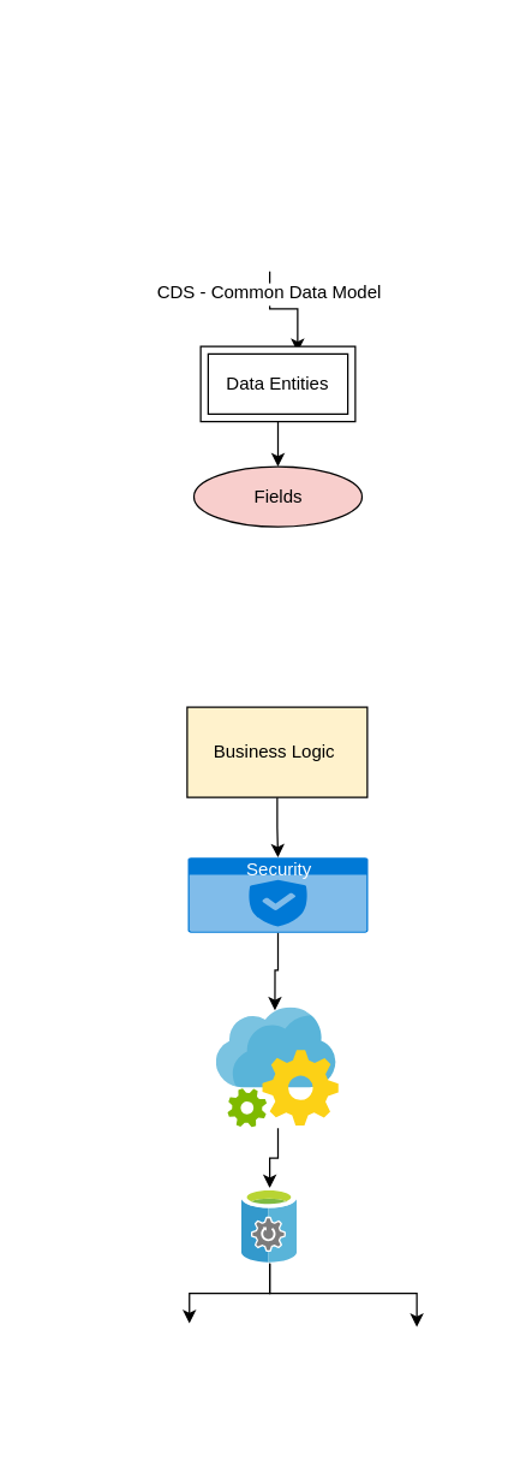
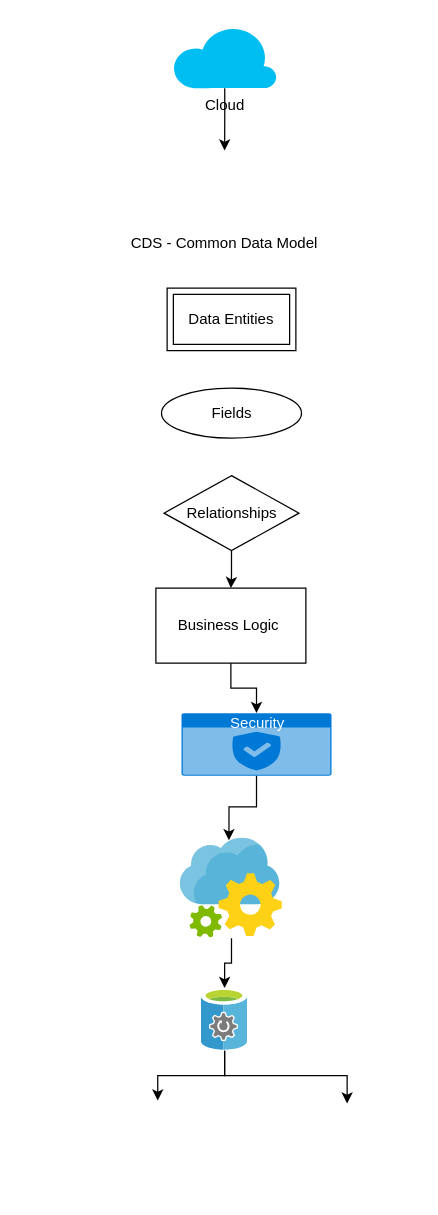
+ <mxCell id="3" value="Cloud" style="verticalLabelPosition=bottom;html=1;verticalAlign=top;align=center;strokeColor=none;fillColor=#00BEF2;shape=mxgraph.azure.cloud;" vertex="1" parent="1"><mxGeometry x="137.25" width="83.5" height="50" as="geometry" y="20" /></mxCell>
+ <mxCell id="2" style="edgeStyle=orthogonalEdgeStyle;rounded=0;orthogonalLoop=1;jettySize=auto;html=1;" edge="1" parent="1" source="3" target="5"><mxGeometry relative="1" as="geometry" /></mxCell>
- <mxCell id="4" style="edgeStyle=orthogonalEdgeStyle;rounded=0;orthogonalLoop=1;jettySize=auto;html=1;entryX=0.627;entryY=0.076;entryDx=0;entryDy=0;entryPerimeter=0;" edge="1" parent="1" source="5" target="7"><mxGeometry relative="1" as="geometry" /></mxCell>
- <mxCell id="6" style="edgeStyle=orthogonalEdgeStyle;rounded=0;orthogonalLoop=1;jettySize=auto;html=1;exitX=0.5;exitY=1;exitDx=0;exitDy=0;" edge="1" parent="1" source="7" target="8"><mxGeometry relative="1" as="geometry" /></mxCell>
- <mxCell id="8" value="Fields" style="ellipse;whiteSpace=wrap;html=1;align=center;fillColor=#f8cecc;" vertex="1" parent="1"><mxGeometry x="128.5" y="310" width="112" height="40" as="geometry" /></mxCell>
+ <mxCell id="8" value="Fields" style="ellipse;whiteSpace=wrap;html=1;align=center;" vertex="1" parent="1"><mxGeometry x="128.5" y="310" width="112" height="40" as="geometry" /></mxCell>
+ <mxCell id="10" value="Relationships" style="shape=rhombus;perimeter=rhombusPerimeter;whiteSpace=wrap;html=1;align=center;" vertex="1" parent="1"><mxGeometry x="130.5" y="380" width="108" height="60" as="geometry" /></mxCell>
+ <mxCell id="9" style="edgeStyle=orthogonalEdgeStyle;rounded=0;orthogonalLoop=1;jettySize=auto;html=1;entryX=0.5;entryY=0;entryDx=0;entryDy=0;" edge="1" parent="1" source="10" target="12"><mxGeometry relative="1" as="geometry" /></mxCell>
- <mxCell id="12" value="Business Logic&amp;nbsp;" style="rounded=0;whiteSpace=wrap;html=1;fillColor=#fff2cc;" vertex="1" parent="1"><mxGeometry x="124" y="470" width="120" height="60" as="geometry" /></mxCell>
+ <mxCell id="12" value="Business Logic&amp;nbsp;" style="rounded=0;whiteSpace=wrap;html=1;" vertex="1" parent="1"><mxGeometry x="124" y="470" width="120" height="60" as="geometry" /></mxCell>
- <mxCell id="14" value="Security" style="html=1;strokeColor=none;fillColor=#0079D6;labelPosition=center;verticalLabelPosition=middle;verticalAlign=top;align=center;fontSize=12;outlineConnect=0;spacingTop=-6;fontColor=#FFFFFF;sketch=0;shape=mxgraph.sitemap.security;" vertex="1" parent="1"><mxGeometry x="124.5" y="570" width="120" height="50" as="geometry" /></mxCell>
+ <mxCell id="14" value="Security" style="html=1;strokeColor=none;fillColor=#0079D6;labelPosition=center;verticalLabelPosition=middle;verticalAlign=top;align=center;fontSize=12;outlineConnect=0;spacingTop=-6;fontColor=#FFFFFF;sketch=0;shape=mxgraph.sitemap.security;" vertex="1" parent="1"><mxGeometry x="144.5" y="570" width="120" height="50" as="geometry" /></mxCell>
